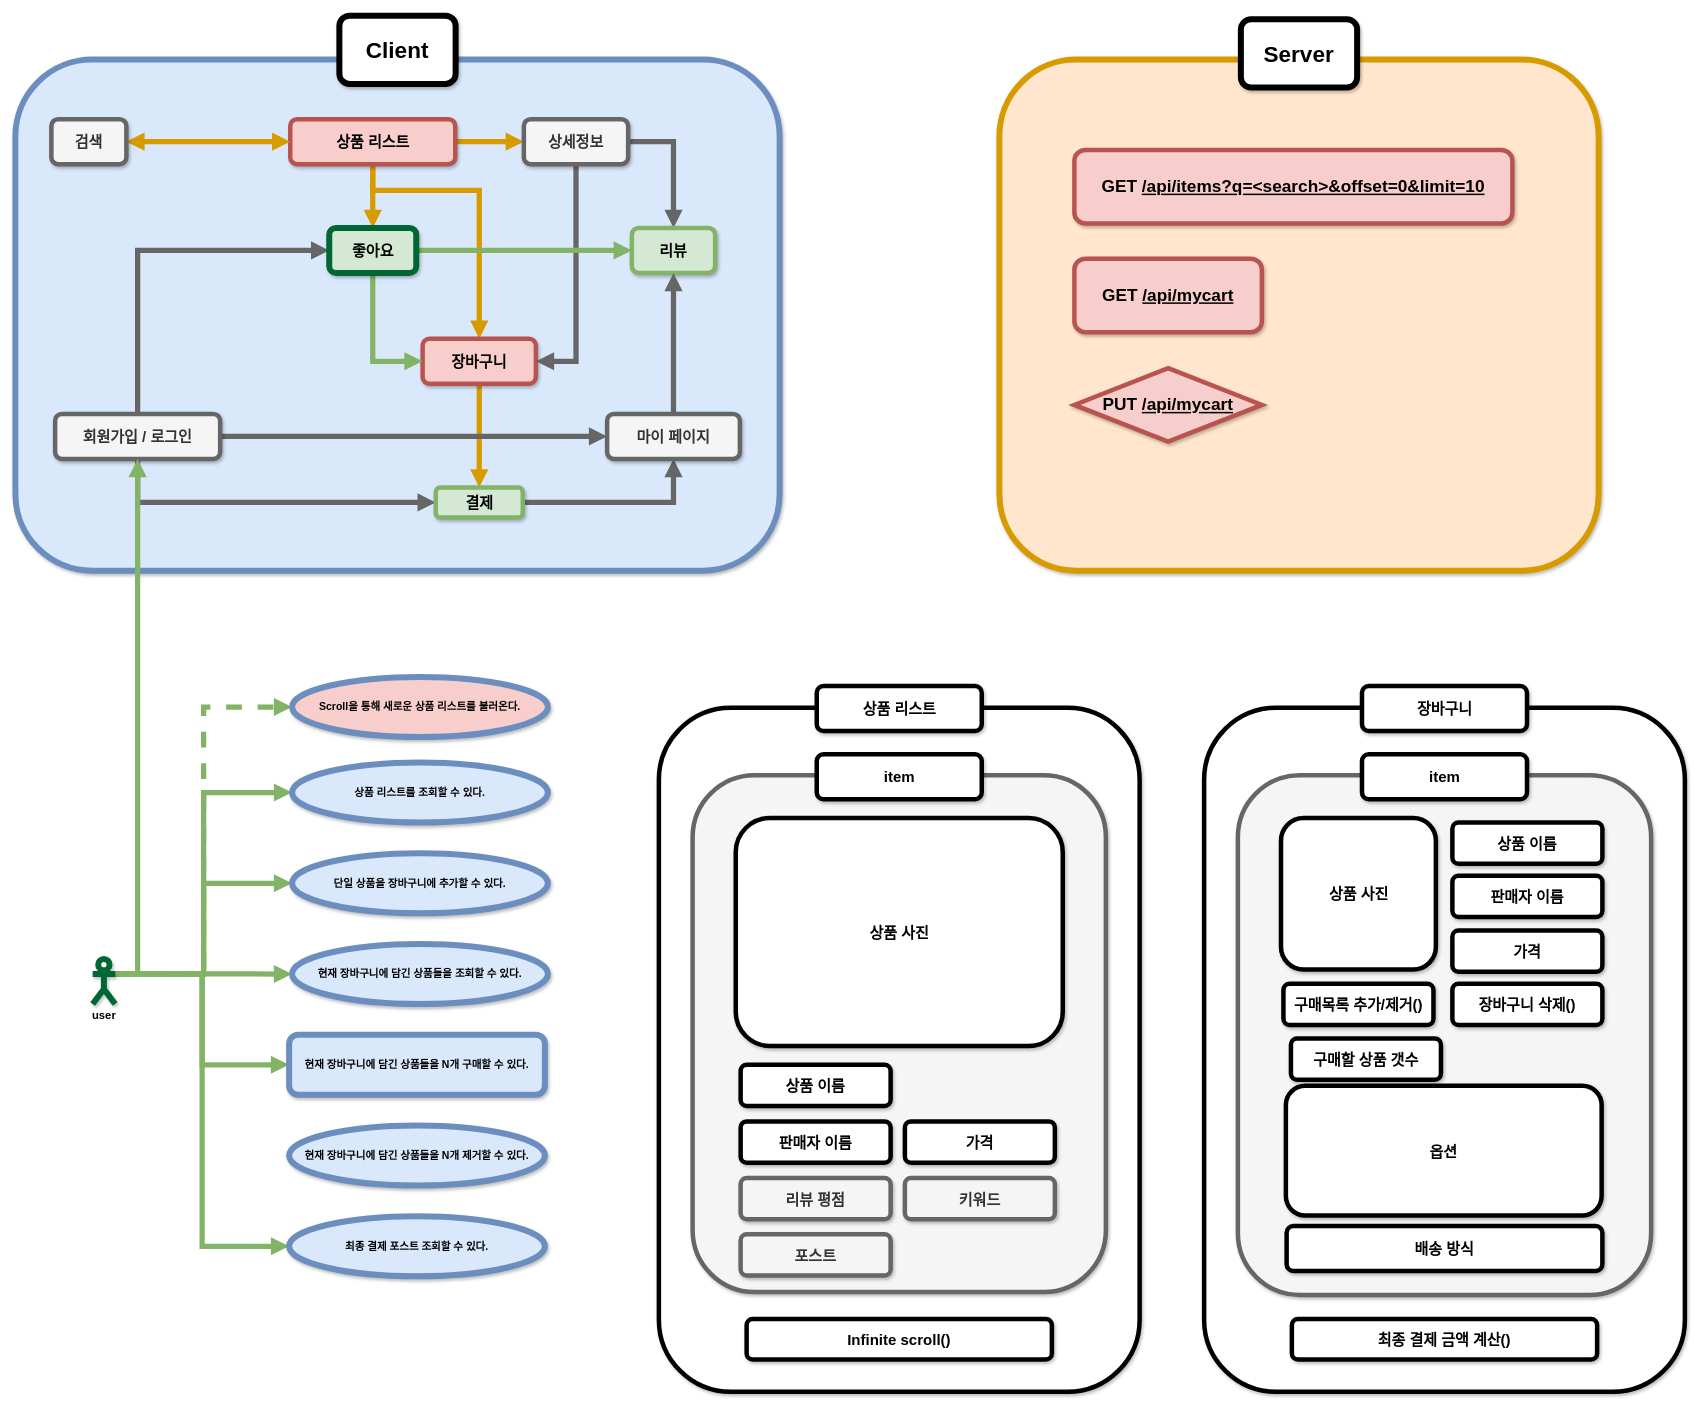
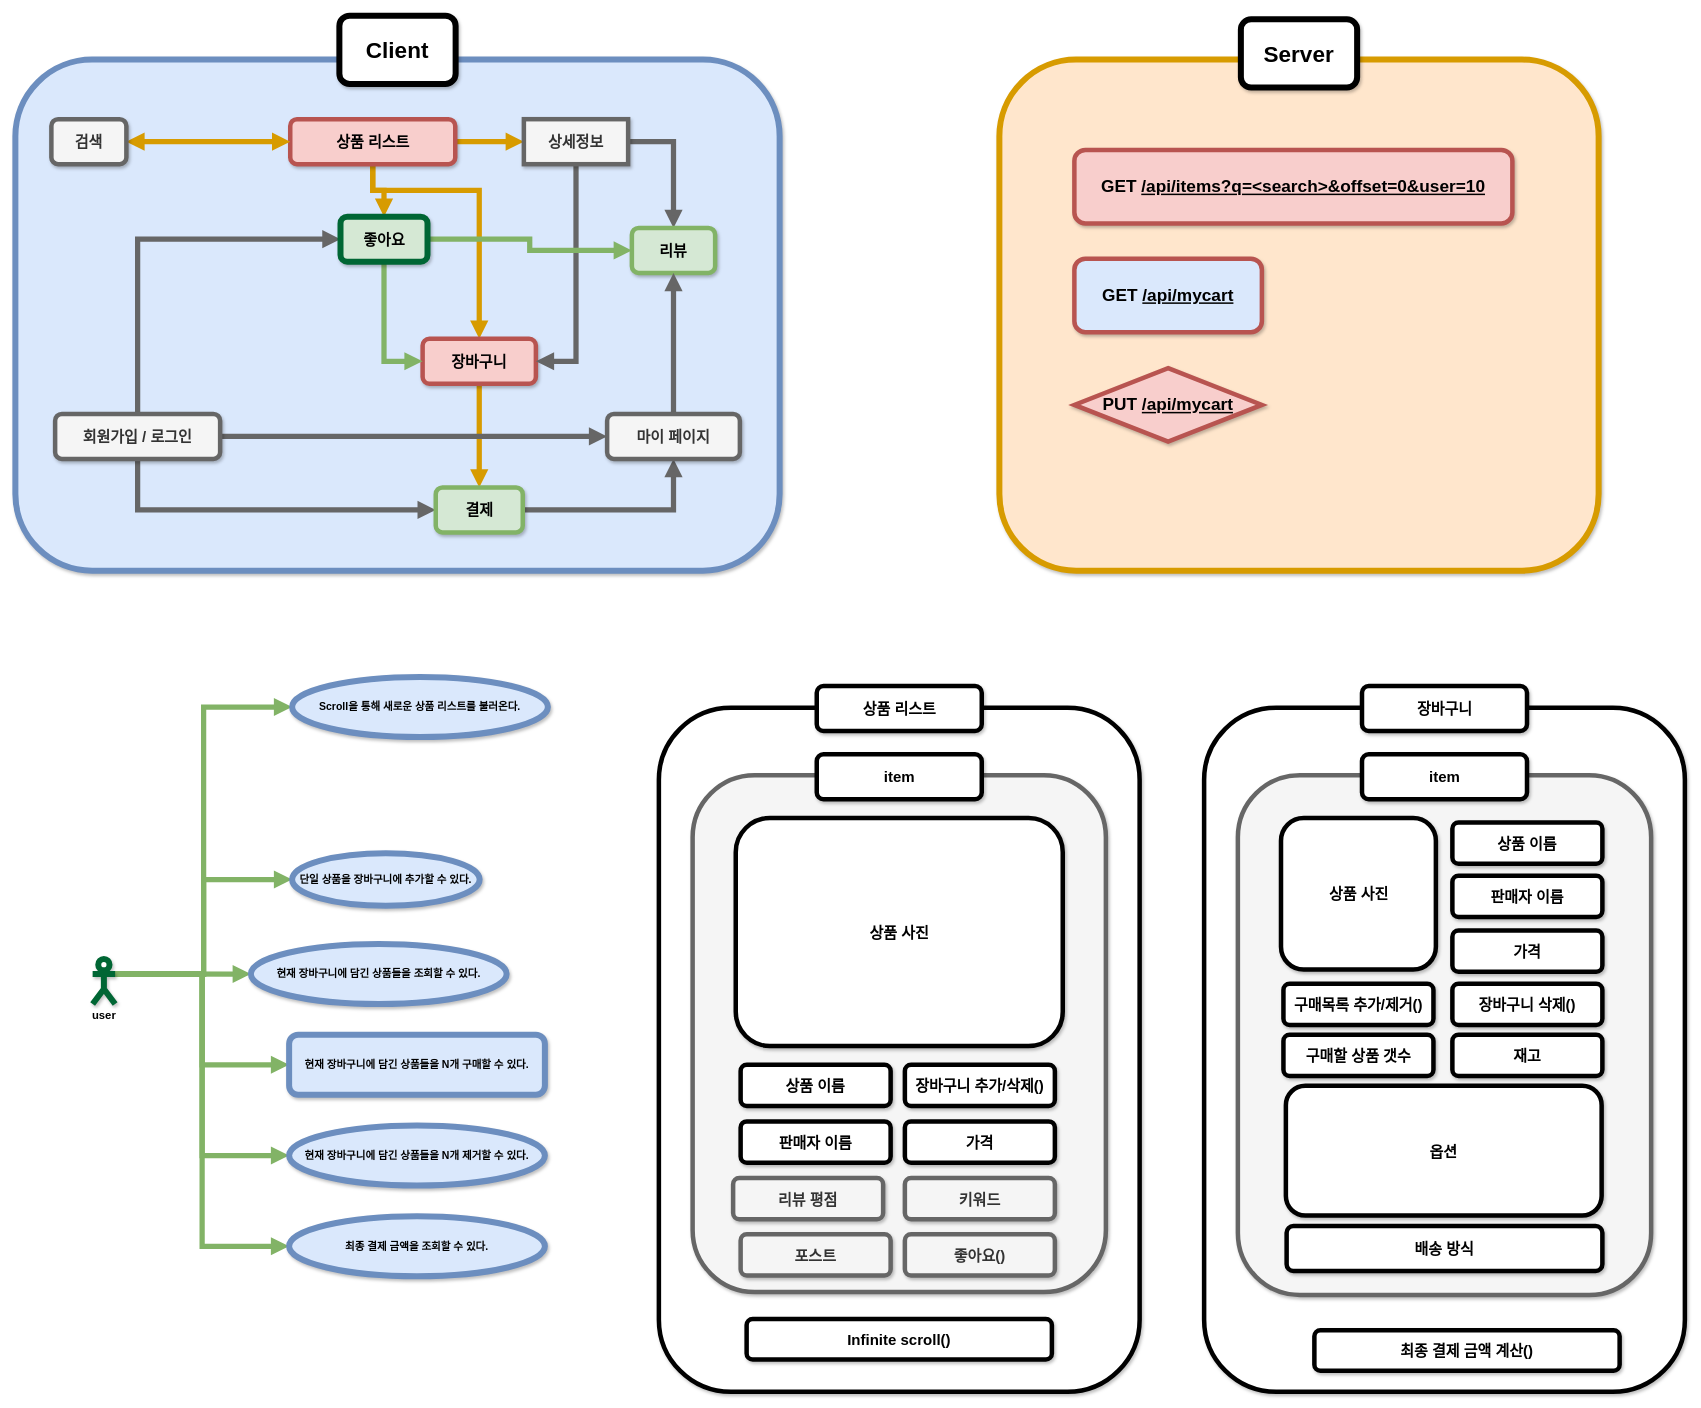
- <mxCell id="20" value="&lt;span style=&quot;font-size: 20px&quot;&gt;&lt;b&gt;상세정보&lt;/b&gt;&lt;/span&gt;" style="rounded=1;whiteSpace=wrap;html=1;strokeWidth=6;fillColor=#f5f5f5;strokeColor=#666666;fontColor=#333333;shadow=1;" vertex="1" parent="1"><mxGeometry x="698" y="158.25" width="139" height="60" as="geometry" /></mxCell>
+ <mxCell id="20" value="&lt;span style=&quot;font-size: 20px&quot;&gt;&lt;b&gt;상세정보&lt;/b&gt;&lt;/span&gt;" style="whiteSpace=wrap;html=1;strokeWidth=6;fillColor=#f5f5f5;strokeColor=#666666;fontColor=#333333;shadow=1;rounded=0;" vertex="1" parent="1"><mxGeometry x="698" y="158.25" width="139" height="60" as="geometry" /></mxCell>
- <mxCell id="31" value="&lt;span style=&quot;font-size: 23px&quot;&gt;&lt;b&gt;GET &lt;u&gt;/api/items?q=&amp;lt;search&amp;gt;&amp;amp;offset=0&amp;amp;limit=10&lt;/u&gt;&lt;/b&gt;&lt;/span&gt;" style="rounded=1;whiteSpace=wrap;html=1;strokeWidth=6;fillColor=#f8cecc;strokeColor=#b85450;shadow=1;" vertex="1" parent="1"><mxGeometry x="1432" y="199.25" width="584" height="98" as="geometry" /></mxCell>
+ <mxCell id="31" value="&lt;span style=&quot;font-size: 23px&quot;&gt;&lt;b&gt;GET &lt;u&gt;/api/items?q=&amp;lt;search&amp;gt;&amp;amp;offset=0&amp;amp;user=10&lt;/u&gt;&lt;/b&gt;&lt;/span&gt;" style="rounded=1;whiteSpace=wrap;html=1;strokeWidth=6;fillColor=#f8cecc;strokeColor=#b85450;shadow=1;" vertex="1" parent="1"><mxGeometry x="1432" y="199.25" width="584" height="98" as="geometry" /></mxCell>
- <mxCell id="28" value="&lt;b style=&quot;font-size: 20px&quot;&gt;좋아요&lt;/b&gt;" style="rounded=1;whiteSpace=wrap;html=1;strokeWidth=8;shadow=1;fillColor=#d5e8d4;strokeColor=#006634;" vertex="1" parent="1"><mxGeometry x="438.5" y="303.25" width="116" height="60" as="geometry" /></mxCell>
+ <mxCell id="28" value="&lt;b style=&quot;font-size: 20px&quot;&gt;좋아요&lt;/b&gt;" style="rounded=1;whiteSpace=wrap;html=1;strokeWidth=8;shadow=1;fillColor=#d5e8d4;strokeColor=#006634;" vertex="1" parent="1"><mxGeometry x="453.5" y="288.25" width="116" height="60" as="geometry" /></mxCell>
- <mxCell id="32" value="&lt;span style=&quot;font-size: 23px&quot;&gt;&lt;b&gt;GET&amp;nbsp;&lt;u&gt;/api/mycart&lt;/u&gt;&lt;/b&gt;&lt;/span&gt;" style="rounded=1;whiteSpace=wrap;html=1;strokeWidth=6;fillColor=#f8cecc;strokeColor=#b85450;shadow=1;" vertex="1" parent="1"><mxGeometry x="1432" y="344.25" width="250" height="98" as="geometry" /></mxCell>
+ <mxCell id="32" value="&lt;span style=&quot;font-size: 23px&quot;&gt;&lt;b&gt;GET&amp;nbsp;&lt;u&gt;/api/mycart&lt;/u&gt;&lt;/b&gt;&lt;/span&gt;" style="rounded=1;whiteSpace=wrap;html=1;strokeWidth=6;fillColor=#dae8fc;strokeColor=#b85450;shadow=1;" vertex="1" parent="1"><mxGeometry x="1432" y="344.25" width="250" height="98" as="geometry" /></mxCell>
- <mxCell id="23" value="&lt;span style=&quot;font-size: 20px&quot;&gt;&lt;b&gt;결제&lt;/b&gt;&lt;/span&gt;" style="rounded=1;whiteSpace=wrap;html=1;strokeWidth=6;fillColor=#d5e8d4;strokeColor=#82b366;shadow=1;" vertex="1" parent="1"><mxGeometry x="580.5" y="649.25" width="116" height="40" as="geometry" /></mxCell>
+ <mxCell id="23" value="&lt;span style=&quot;font-size: 20px&quot;&gt;&lt;b&gt;결제&lt;/b&gt;&lt;/span&gt;" style="rounded=1;whiteSpace=wrap;html=1;strokeWidth=6;fillColor=#d5e8d4;strokeColor=#82b366;shadow=1;" vertex="1" parent="1"><mxGeometry x="580.5" y="649.25" width="116" height="60" as="geometry" /></mxCell>
- <mxCell id="42" value="&lt;b&gt;&lt;font style=&quot;font-size: 14px&quot;&gt;Scroll을 통해 새로운 상품 리스트를 불러온다.&lt;/font&gt;&lt;/b&gt;" style="ellipse;whiteSpace=wrap;html=1;rounded=1;shadow=1;strokeColor=#6c8ebf;strokeWidth=8;fillColor=#f8cecc;" vertex="1" parent="1"><mxGeometry x="389" y="902" width="341" height="80" as="geometry" /></mxCell>
+ <mxCell id="42" value="&lt;b&gt;&lt;font style=&quot;font-size: 14px&quot;&gt;Scroll을 통해 새로운 상품 리스트를 불러온다.&lt;/font&gt;&lt;/b&gt;" style="ellipse;whiteSpace=wrap;html=1;rounded=1;shadow=1;strokeColor=#6c8ebf;strokeWidth=8;fillColor=#dae8fc;" vertex="1" parent="1"><mxGeometry x="389" y="902" width="341" height="80" as="geometry" /></mxCell>
- <mxCell id="34" style="edgeStyle=orthogonalEdgeStyle;rounded=0;jumpSize=5;orthogonalLoop=1;jettySize=auto;html=1;exitX=1;exitY=0.333;exitDx=0;exitDy=0;exitPerimeter=0;entryX=0;entryY=0.5;entryDx=0;entryDy=0;startArrow=none;startFill=0;endArrow=block;endFill=1;strokeWidth=7;fillColor=#d5e8d4;strokeColor=#82b366;dashed=1;" edge="1" parent="1" source="41" target="42"><mxGeometry relative="1" as="geometry" /></mxCell>
+ <mxCell id="34" style="edgeStyle=orthogonalEdgeStyle;rounded=0;jumpSize=5;orthogonalLoop=1;jettySize=auto;html=1;exitX=1;exitY=0.333;exitDx=0;exitDy=0;exitPerimeter=0;entryX=0;entryY=0.5;entryDx=0;entryDy=0;startArrow=none;startFill=0;endArrow=block;endFill=1;strokeWidth=7;fillColor=#d5e8d4;strokeColor=#82b366;" edge="1" parent="1" source="41" target="42"><mxGeometry relative="1" as="geometry" /></mxCell>
- <mxCell id="39" style="edgeStyle=orthogonalEdgeStyle;rounded=0;jumpSize=5;orthogonalLoop=1;jettySize=auto;html=1;exitX=1;exitY=0.333;exitDx=0;exitDy=0;exitPerimeter=0;startArrow=none;startFill=0;endArrow=block;endFill=1;strokeWidth=7;fillColor=#d5e8d4;strokeColor=#82b366;" edge="1" parent="1" source="41" target="15"><mxGeometry relative="1" as="geometry" /></mxCell>
+ <mxCell id="39" style="edgeStyle=orthogonalEdgeStyle;rounded=0;jumpSize=5;orthogonalLoop=1;jettySize=auto;html=1;exitX=1;exitY=0.333;exitDx=0;exitDy=0;exitPerimeter=0;entryX=0;entryY=0.5;entryDx=0;entryDy=0;startArrow=none;startFill=0;endArrow=block;endFill=1;strokeWidth=7;fillColor=#d5e8d4;strokeColor=#82b366;" edge="1" parent="1" source="41" target="47"><mxGeometry relative="1" as="geometry" /></mxCell>
- <mxCell id="35" style="edgeStyle=orthogonalEdgeStyle;rounded=0;jumpSize=5;orthogonalLoop=1;jettySize=auto;html=1;exitX=1;exitY=0.333;exitDx=0;exitDy=0;exitPerimeter=0;entryX=0;entryY=0.5;entryDx=0;entryDy=0;startArrow=none;startFill=0;endArrow=block;endFill=1;strokeWidth=7;fillColor=#d5e8d4;strokeColor=#82b366;" edge="1" parent="1" source="41" target="44"><mxGeometry relative="1" as="geometry" /></mxCell>
- <mxCell id="44" value="&lt;span style=&quot;font-size: 14px&quot;&gt;&lt;b&gt;상품 리스트를 조회할 수 있다.&lt;/b&gt;&lt;/span&gt;" style="ellipse;whiteSpace=wrap;html=1;rounded=1;shadow=1;strokeColor=#6c8ebf;strokeWidth=8;fillColor=#dae8fc;" vertex="1" parent="1"><mxGeometry x="389" y="1016" width="341" height="80" as="geometry" /></mxCell>
- <mxCell id="43" value="&lt;span style=&quot;font-size: 14px&quot;&gt;&lt;b&gt;단일 상품을 장바구니에 추가할 수 있다.&lt;/b&gt;&lt;/span&gt;" style="ellipse;whiteSpace=wrap;html=1;rounded=1;shadow=1;strokeColor=#6c8ebf;strokeWidth=8;fillColor=#dae8fc;" vertex="1" parent="1"><mxGeometry x="389" y="1137" width="341" height="80" as="geometry" /></mxCell>
+ <mxCell id="43" value="&lt;span style=&quot;font-size: 14px&quot;&gt;&lt;b&gt;단일 상품을 장바구니에 추가할 수 있다.&lt;/b&gt;&lt;/span&gt;" style="ellipse;whiteSpace=wrap;html=1;rounded=1;shadow=1;strokeColor=#6c8ebf;strokeWidth=8;fillColor=#dae8fc;" vertex="1" parent="1"><mxGeometry x="389" y="1137" width="250" height="70" as="geometry" /></mxCell>
- <mxCell id="45" value="&lt;span style=&quot;font-size: 14px&quot;&gt;&lt;b&gt;현재 장바구니에 담긴 상품들을 조회할 수 있다.&lt;/b&gt;&lt;/span&gt;" style="ellipse;whiteSpace=wrap;html=1;rounded=1;shadow=1;strokeColor=#6c8ebf;strokeWidth=8;fillColor=#dae8fc;" vertex="1" parent="1"><mxGeometry x="389" y="1258" width="341" height="80" as="geometry" /></mxCell>
+ <mxCell id="45" value="&lt;span style=&quot;font-size: 14px&quot;&gt;&lt;b&gt;현재 장바구니에 담긴 상품들을 조회할 수 있다.&lt;/b&gt;&lt;/span&gt;" style="ellipse;whiteSpace=wrap;html=1;rounded=1;shadow=1;strokeColor=#6c8ebf;strokeWidth=8;fillColor=#dae8fc;" vertex="1" parent="1"><mxGeometry x="334" y="1258" width="341" height="80" as="geometry" /></mxCell>
+ <mxCell id="75" value="&lt;p&gt;&lt;span style=&quot;font-size: 20px&quot;&gt;&lt;b&gt;재고&lt;/b&gt;&lt;/span&gt;&lt;/p&gt;" style="rounded=1;whiteSpace=wrap;html=1;strokeWidth=6;shadow=1;" vertex="1" parent="1"><mxGeometry x="1936" y="1379" width="200" height="55" as="geometry" /></mxCell>
- <mxCell id="74" value="&lt;p&gt;&lt;span style=&quot;font-size: 20px&quot;&gt;&lt;b&gt;구매할 상품 갯수&lt;/b&gt;&lt;/span&gt;&lt;/p&gt;" style="rounded=1;whiteSpace=wrap;html=1;strokeWidth=6;shadow=1;" vertex="1" parent="1"><mxGeometry x="1720.75" y="1384" width="200" height="55" as="geometry" /></mxCell>
+ <mxCell id="74" value="&lt;p&gt;&lt;span style=&quot;font-size: 20px&quot;&gt;&lt;b&gt;구매할 상품 갯수&lt;/b&gt;&lt;/span&gt;&lt;/p&gt;" style="rounded=1;whiteSpace=wrap;html=1;strokeWidth=6;shadow=1;" vertex="1" parent="1"><mxGeometry x="1710.75" y="1379" width="200" height="55" as="geometry" /></mxCell>
+ <mxCell id="52" value="&lt;p&gt;&lt;font size=&quot;1&quot;&gt;&lt;b style=&quot;font-size: 20px&quot;&gt;장바구니 추가/삭제()&lt;/b&gt;&lt;/font&gt;&lt;/p&gt;" style="rounded=1;whiteSpace=wrap;html=1;strokeWidth=6;shadow=1;" vertex="1" parent="1"><mxGeometry x="1206" y="1419" width="200" height="55" as="geometry" /></mxCell>
- <mxCell id="55" value="&lt;p&gt;&lt;font size=&quot;1&quot;&gt;&lt;b style=&quot;font-size: 20px&quot;&gt;리뷰 평점&lt;/b&gt;&lt;/font&gt;&lt;/p&gt;" style="rounded=1;whiteSpace=wrap;html=1;strokeWidth=6;shadow=1;fillColor=#f5f5f5;strokeColor=#666666;fontColor=#333333;" vertex="1" parent="1"><mxGeometry x="987" y="1570" width="200" height="55" as="geometry" /></mxCell>
+ <mxCell id="55" value="&lt;p&gt;&lt;font size=&quot;1&quot;&gt;&lt;b style=&quot;font-size: 20px&quot;&gt;리뷰 평점&lt;/b&gt;&lt;/font&gt;&lt;/p&gt;" style="rounded=1;whiteSpace=wrap;html=1;strokeWidth=6;shadow=1;fillColor=#f5f5f5;strokeColor=#666666;fontColor=#333333;" vertex="1" parent="1"><mxGeometry x="977" y="1570" width="200" height="55" as="geometry" /></mxCell>
- <mxCell id="48" value="&lt;span style=&quot;font-size: 14px&quot;&gt;&lt;b&gt;최종 결제 포스트 조회할 수 있다.&lt;/b&gt;&lt;/span&gt;" style="ellipse;whiteSpace=wrap;html=1;rounded=1;shadow=1;strokeColor=#6c8ebf;strokeWidth=8;fillColor=#dae8fc;" vertex="1" parent="1"><mxGeometry x="385" y="1621" width="341" height="80" as="geometry" /></mxCell>
+ <mxCell id="48" value="&lt;span style=&quot;font-size: 14px&quot;&gt;&lt;b&gt;최종 결제 금액을 조회할 수 있다.&lt;/b&gt;&lt;/span&gt;" style="ellipse;whiteSpace=wrap;html=1;rounded=1;shadow=1;strokeColor=#6c8ebf;strokeWidth=8;fillColor=#dae8fc;" vertex="1" parent="1"><mxGeometry x="385" y="1621" width="341" height="80" as="geometry" /></mxCell>
+ <mxCell id="58" value="&lt;p&gt;&lt;font size=&quot;1&quot;&gt;&lt;b style=&quot;font-size: 20px&quot;&gt;좋아요()&lt;/b&gt;&lt;/font&gt;&lt;/p&gt;" style="rounded=1;whiteSpace=wrap;html=1;strokeWidth=6;shadow=1;fillColor=#f5f5f5;strokeColor=#666666;fontColor=#333333;" vertex="1" parent="1"><mxGeometry x="1206" y="1645" width="200" height="55" as="geometry" /></mxCell>
- <mxCell id="70" value="&lt;span style=&quot;font-size: 20px&quot;&gt;&lt;b&gt;최종 결제 금액 계산()&lt;/b&gt;&lt;/span&gt;" style="rounded=1;whiteSpace=wrap;html=1;strokeWidth=6;shadow=1;" vertex="1" parent="1"><mxGeometry x="1722" y="1758" width="407" height="54" as="geometry" /></mxCell>
+ <mxCell id="70" value="&lt;span style=&quot;font-size: 20px&quot;&gt;&lt;b&gt;최종 결제 금액 계산()&lt;/b&gt;&lt;/span&gt;" style="rounded=1;whiteSpace=wrap;html=1;strokeWidth=6;shadow=1;" vertex="1" parent="1"><mxGeometry x="1752" y="1773" width="407" height="54" as="geometry" /></mxCell>
